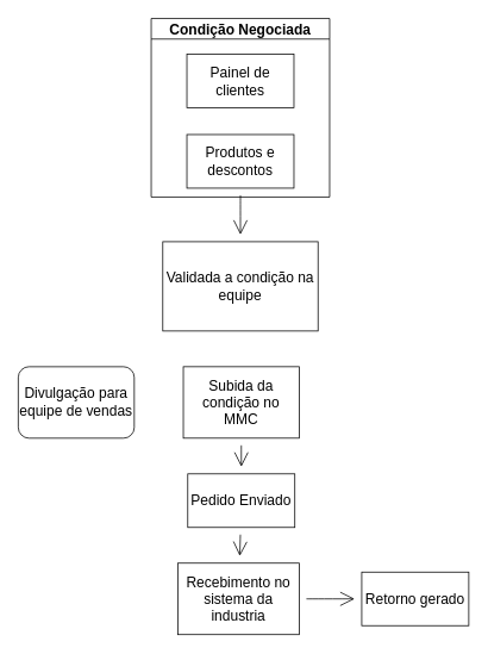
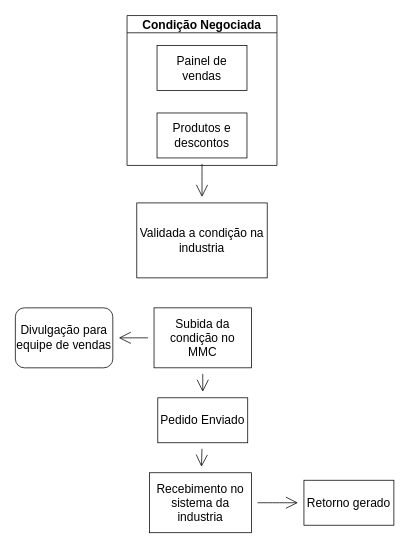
- <mxCell id="3" value="Painel de clientes" style="rounded=0;whiteSpace=wrap;html=1;fontSize=16;" vertex="1" parent="2"><mxGeometry x="40" y="40" width="120" height="60" as="geometry" /></mxCell>
+ <mxCell id="3" value="Painel de vendas" style="rounded=0;whiteSpace=wrap;html=1;fontSize=16;" vertex="1" parent="2"><mxGeometry x="40" y="40" width="120" height="60" as="geometry" /></mxCell>
- <mxCell id="5" value="Validada a condição na equipe" style="whiteSpace=wrap;html=1;fontSize=16;rounded=0;" vertex="1" parent="1"><mxGeometry x="182" y="270" width="174" height="100" as="geometry" /></mxCell>
+ <mxCell id="5" value="Validada a condição na industria" style="whiteSpace=wrap;html=1;fontSize=16;rounded=0;" vertex="1" parent="1"><mxGeometry x="182" y="270" width="174" height="100" as="geometry" /></mxCell>
+ <mxCell id="8" style="edgeStyle=none;curved=1;rounded=0;orthogonalLoop=1;jettySize=auto;html=1;fontSize=12;endArrow=open;startSize=14;endSize=14;sourcePerimeterSpacing=8;targetPerimeterSpacing=8;" edge="1" parent="1" source="9" target="15"><mxGeometry relative="1" as="geometry" /></mxCell>
